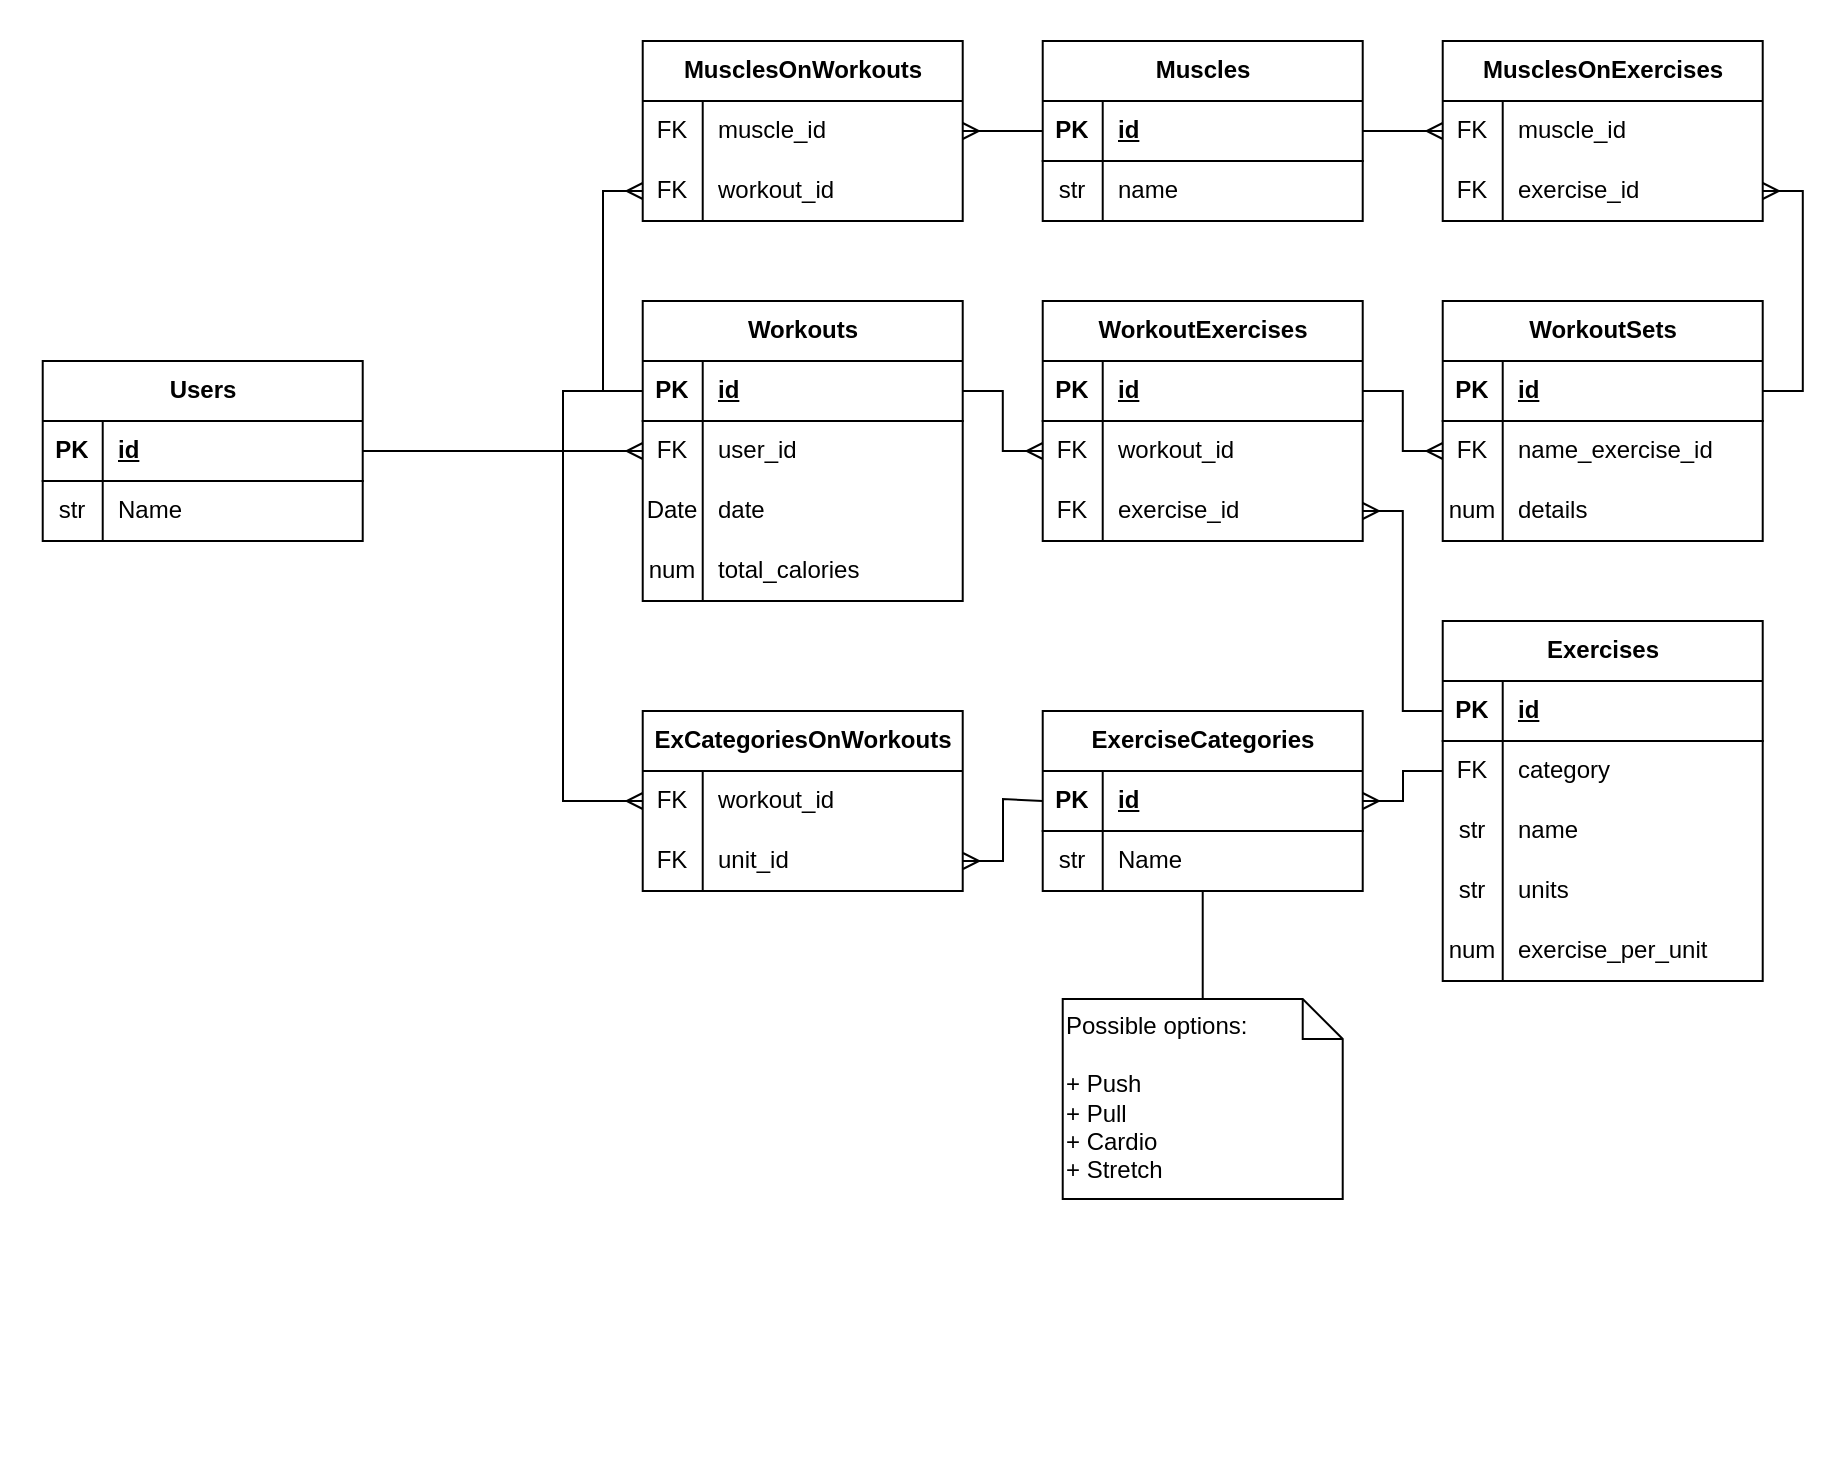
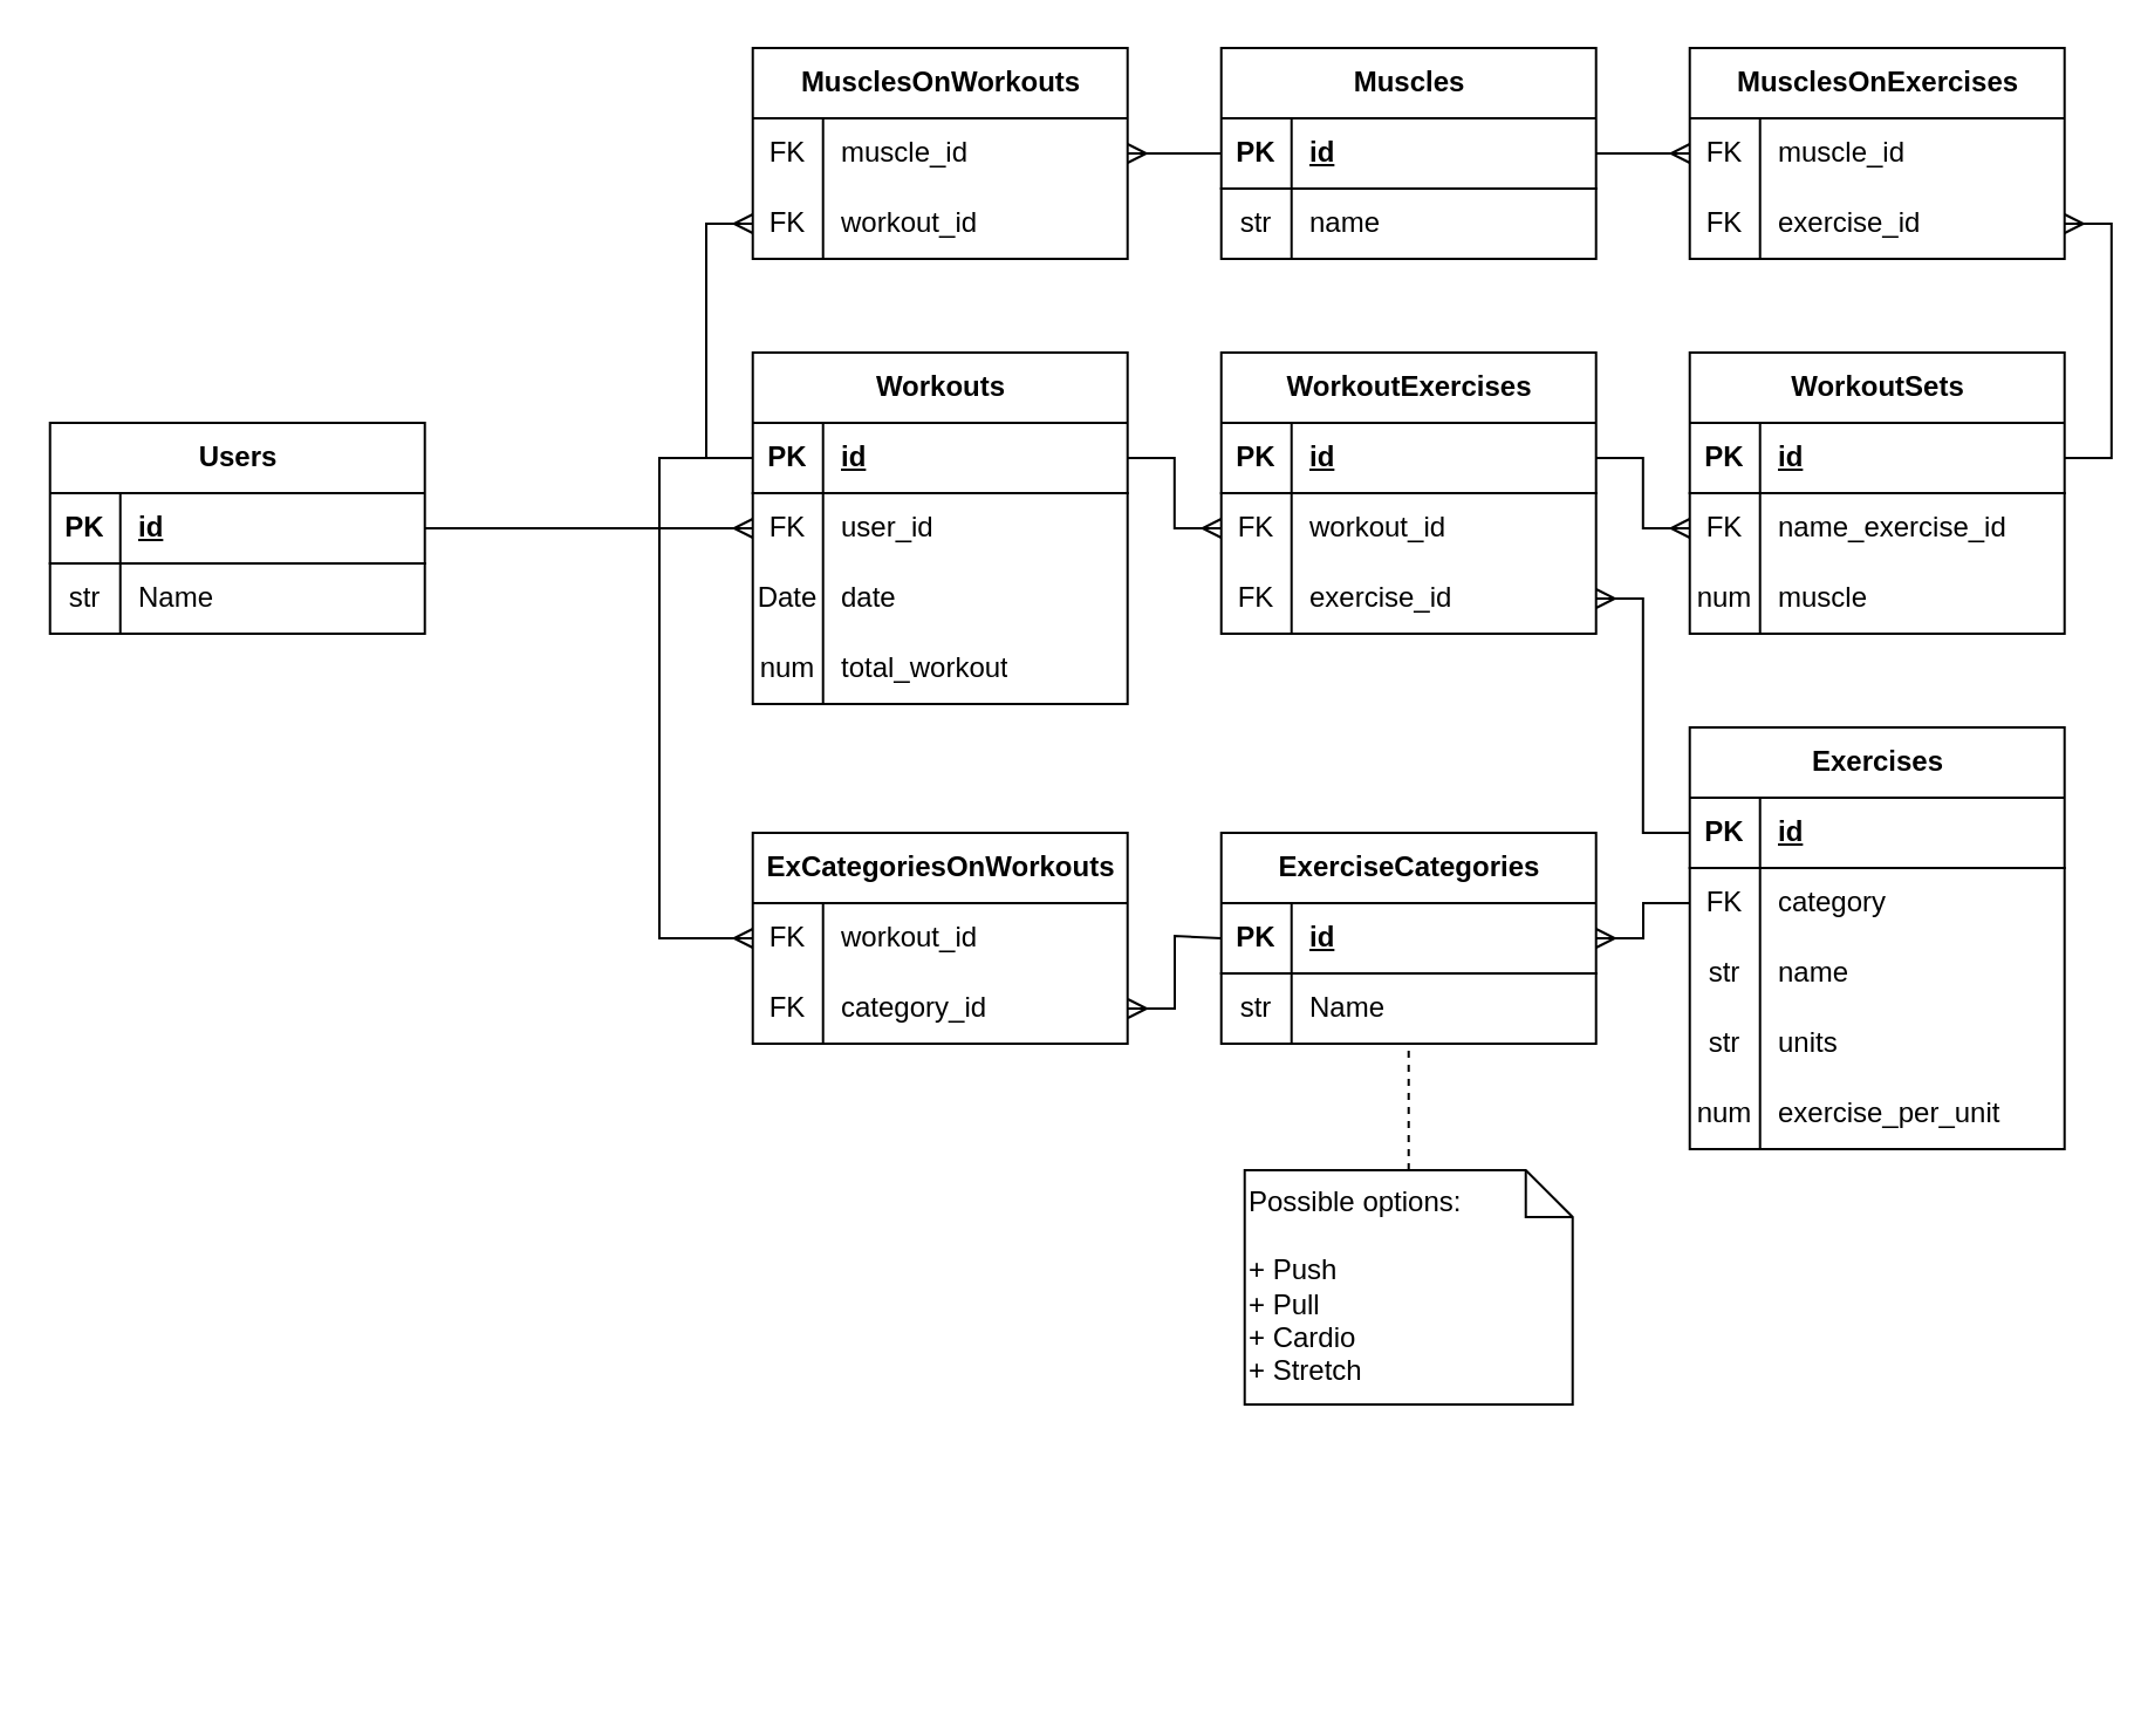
- <mxCell id="69" value="details" style="shape=partialRectangle;connectable=0;fillColor=none;top=0;left=0;bottom=0;right=0;align=left;spacingLeft=6;overflow=hidden;whiteSpace=wrap;html=1;" parent="67" vertex="1"><mxGeometry x="30" width="130" height="30" as="geometry"><mxRectangle width="130" height="30" as="alternateBounds" /></mxGeometry></mxCell>
+ <mxCell id="69" value="muscle" style="shape=partialRectangle;connectable=0;fillColor=none;top=0;left=0;bottom=0;right=0;align=left;spacingLeft=6;overflow=hidden;whiteSpace=wrap;html=1;" parent="67" vertex="1"><mxGeometry x="30" width="130" height="30" as="geometry"><mxRectangle width="130" height="30" as="alternateBounds" /></mxGeometry></mxCell>
- <mxCell id="22" value="total_calories" style="shape=partialRectangle;connectable=0;fillColor=none;top=0;left=0;bottom=0;right=0;align=left;spacingLeft=6;overflow=hidden;whiteSpace=wrap;html=1;" parent="20" vertex="1"><mxGeometry x="30" width="130" height="30" as="geometry"><mxRectangle width="130" height="30" as="alternateBounds" /></mxGeometry></mxCell>
+ <mxCell id="22" value="total_workout" style="shape=partialRectangle;connectable=0;fillColor=none;top=0;left=0;bottom=0;right=0;align=left;spacingLeft=6;overflow=hidden;whiteSpace=wrap;html=1;" parent="20" vertex="1"><mxGeometry x="30" width="130" height="30" as="geometry"><mxRectangle width="130" height="30" as="alternateBounds" /></mxGeometry></mxCell>
- <mxCell id="104" value="unit_id" style="shape=partialRectangle;connectable=0;fillColor=none;top=0;left=0;bottom=0;right=0;align=left;spacingLeft=6;overflow=hidden;whiteSpace=wrap;html=1;" parent="102" vertex="1"><mxGeometry x="30" width="130" height="30" as="geometry"><mxRectangle width="130" height="30" as="alternateBounds" /></mxGeometry></mxCell>
+ <mxCell id="104" value="category_id" style="shape=partialRectangle;connectable=0;fillColor=none;top=0;left=0;bottom=0;right=0;align=left;spacingLeft=6;overflow=hidden;whiteSpace=wrap;html=1;" parent="102" vertex="1"><mxGeometry x="30" width="130" height="30" as="geometry"><mxRectangle width="130" height="30" as="alternateBounds" /></mxGeometry></mxCell>
- <mxCell id="96" style="edgeStyle=orthogonalEdgeStyle;rounded=0;orthogonalLoop=1;jettySize=auto;html=1;exitX=0.5;exitY=0;exitDx=0;exitDy=0;exitPerimeter=0;endArrow=none;endFill=0;dashed=0;" parent="1" source="97" target="89" edge="1"><mxGeometry relative="1" as="geometry" /></mxCell>
+ <mxCell id="96" style="edgeStyle=orthogonalEdgeStyle;rounded=0;orthogonalLoop=1;jettySize=auto;html=1;exitX=0.5;exitY=0;exitDx=0;exitDy=0;exitPerimeter=0;endArrow=none;endFill=0;dashed=1;" parent="1" source="97" target="89" edge="1"><mxGeometry relative="1" as="geometry" /></mxCell>
